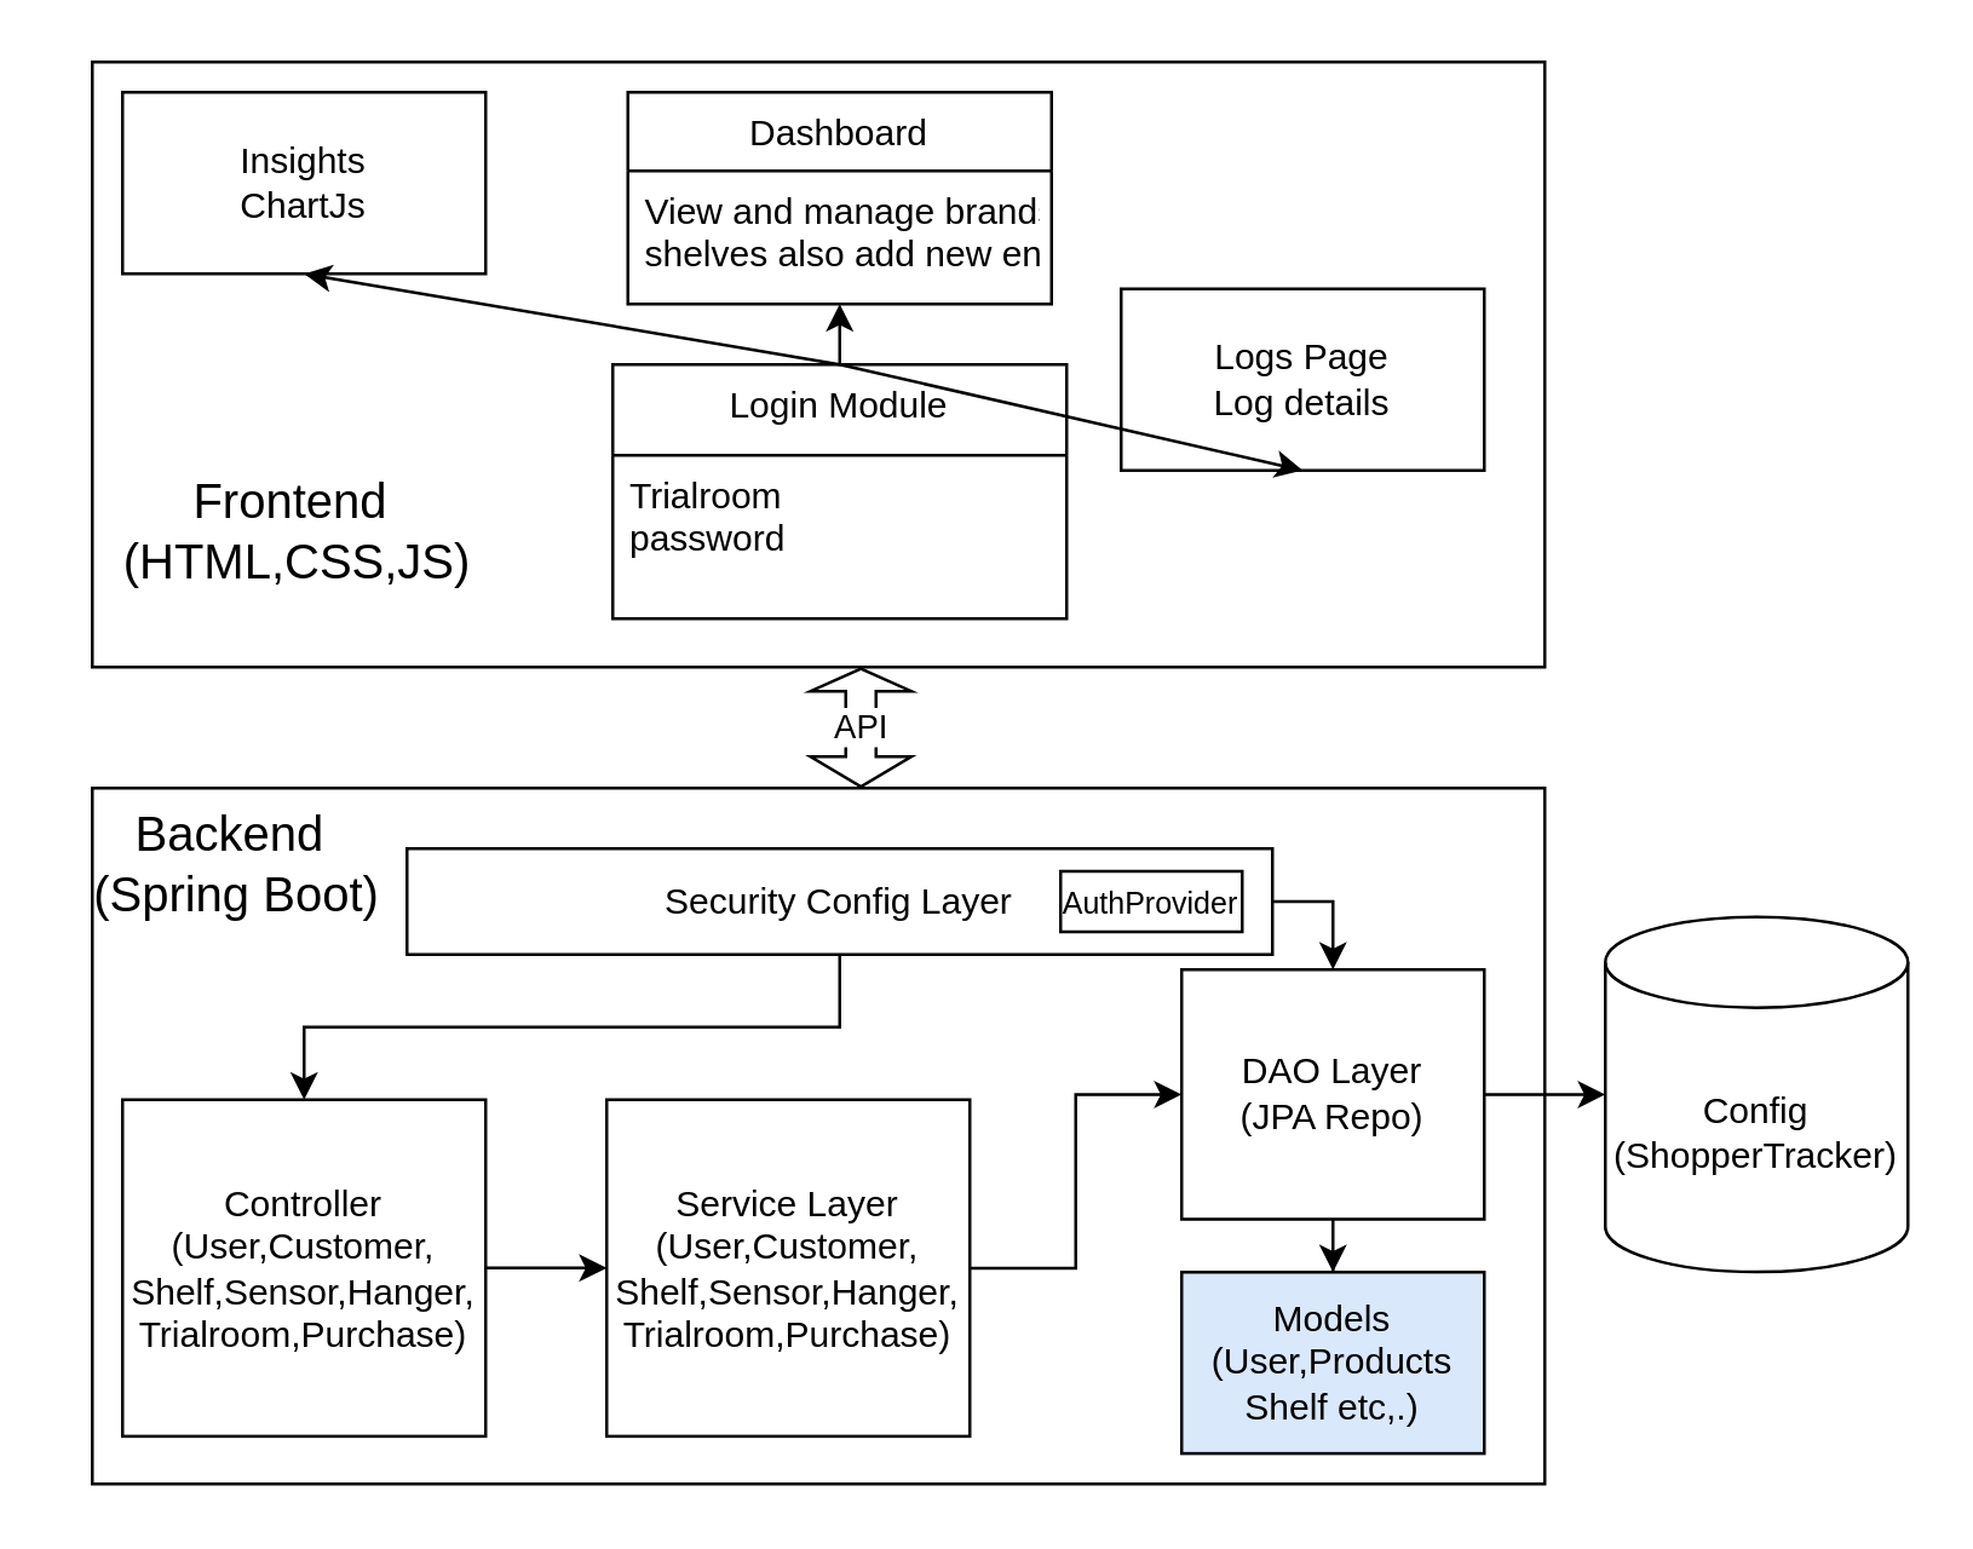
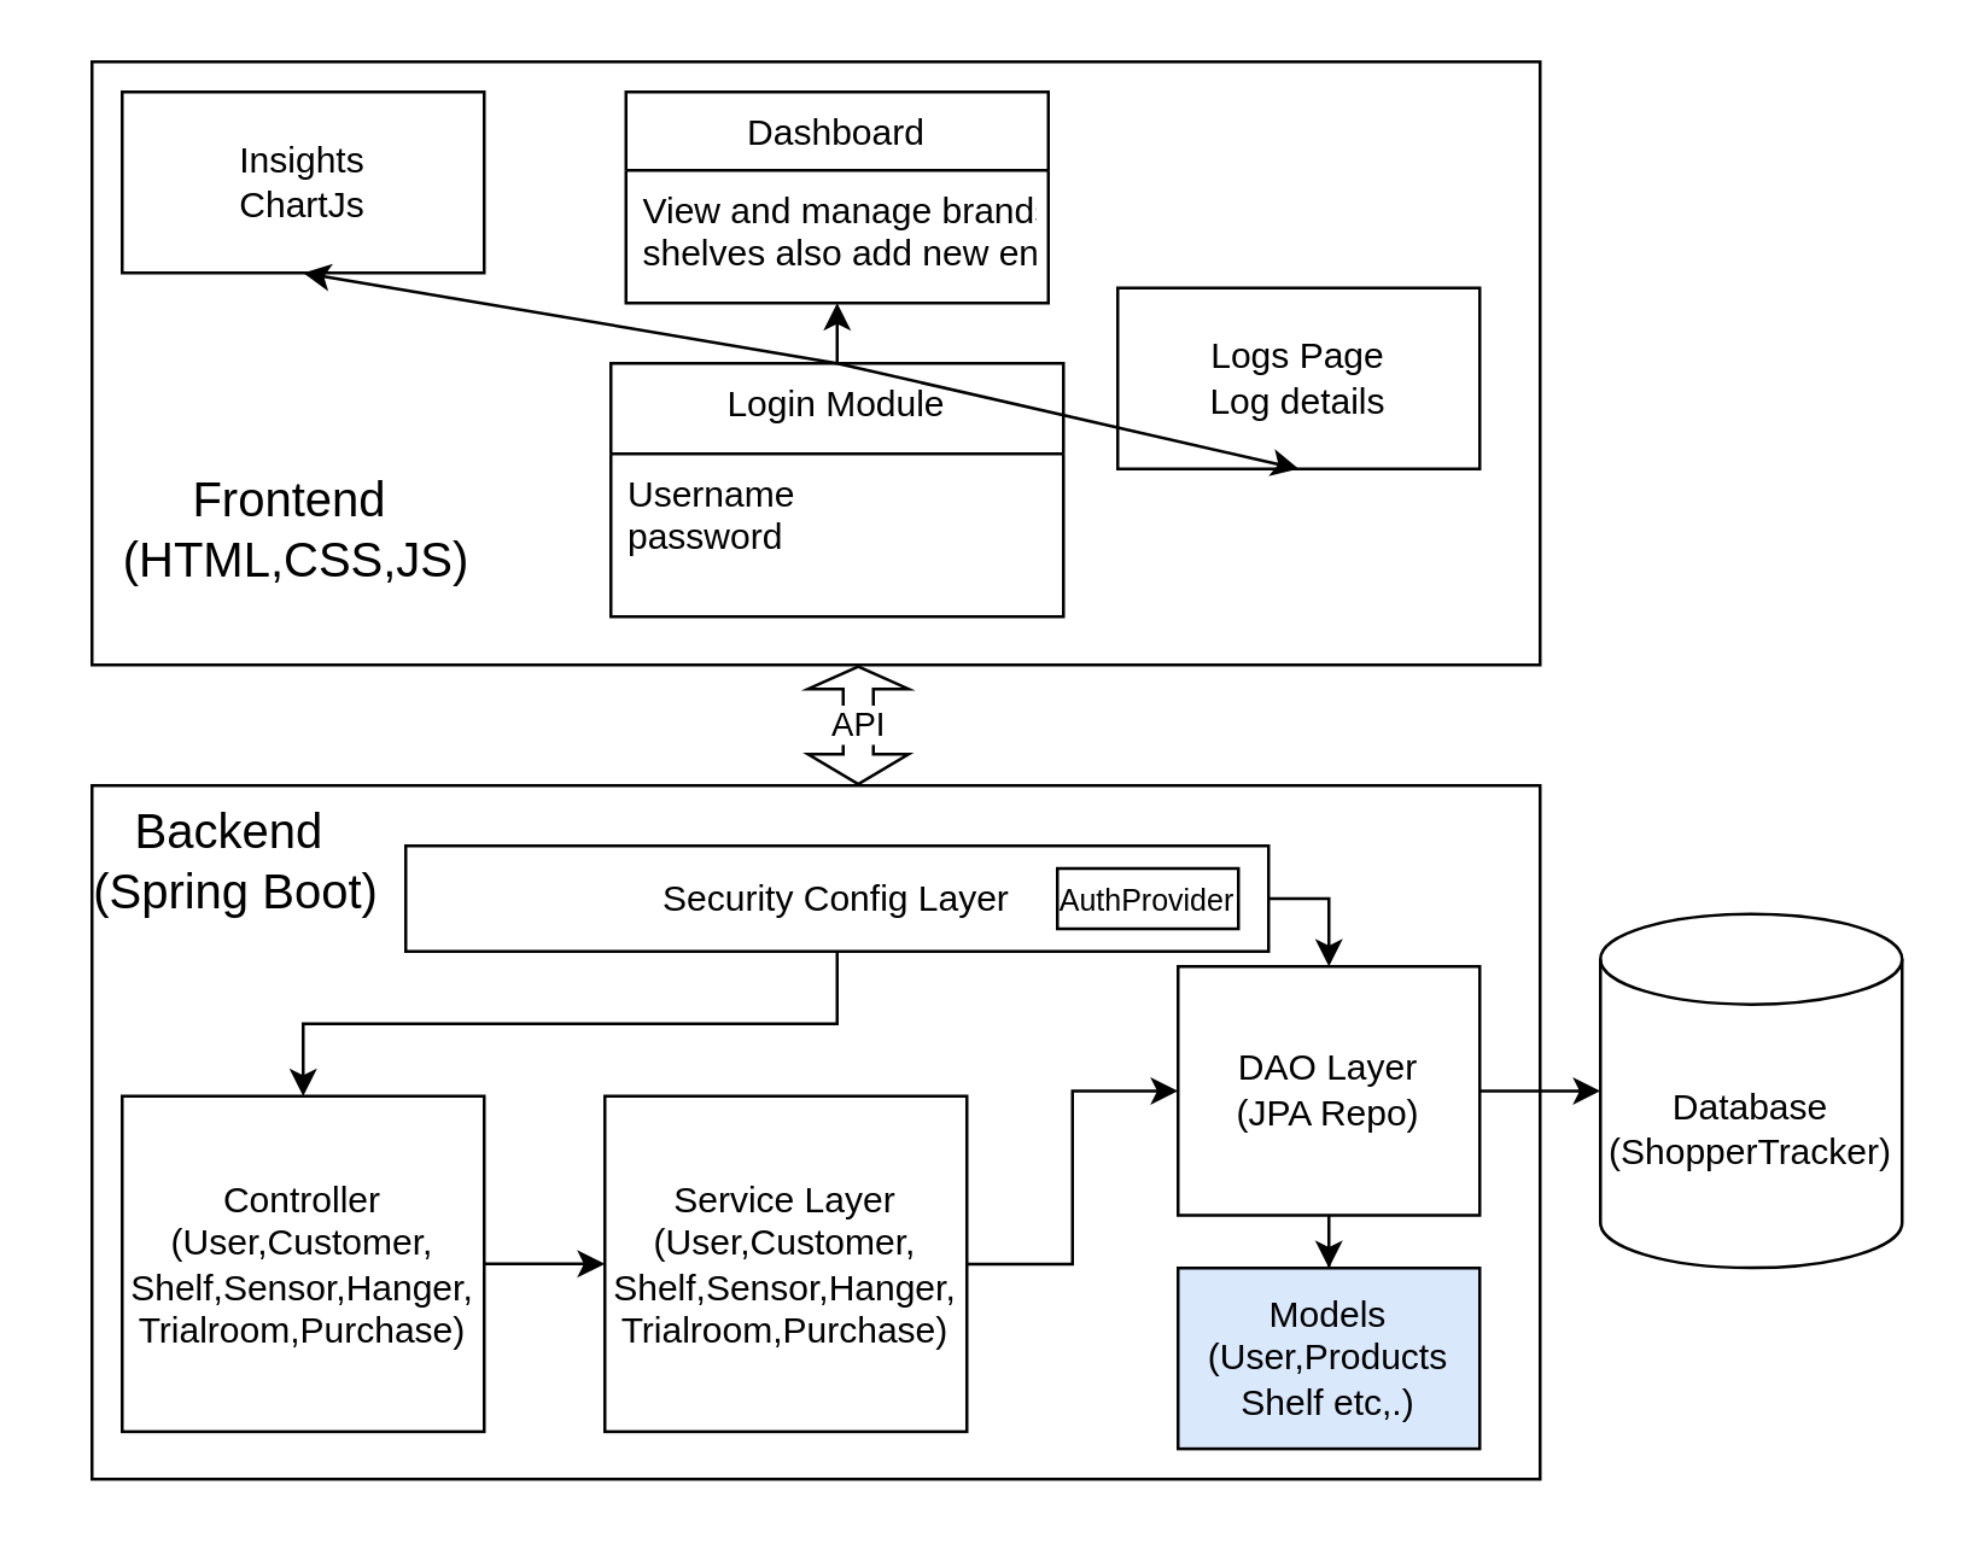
- <mxCell id="5" value="Trialroom&#10;password" style="text;align=left;verticalAlign=top;spacingLeft=4;spacingRight=4;overflow=hidden;rotatable=1;points=[[0,0.5],[1,0.5]];portConstraint=eastwest;movable=1;resizable=1;deletable=1;editable=1;locked=0;connectable=1;" parent="4" vertex="1"><mxGeometry y="30" width="150" height="54" as="geometry" /></mxCell>
+ <mxCell id="5" value="Username&#10;password" style="text;align=left;verticalAlign=top;spacingLeft=4;spacingRight=4;overflow=hidden;rotatable=1;points=[[0,0.5],[1,0.5]];portConstraint=eastwest;movable=1;resizable=1;deletable=1;editable=1;locked=0;connectable=1;" parent="4" vertex="1"><mxGeometry y="30" width="150" height="54" as="geometry" /></mxCell>
- <mxCell id="2" value="Config&lt;div&gt;(ShopperTracker)&lt;/div&gt;" style="shape=cylinder3;whiteSpace=wrap;html=1;boundedLbl=1;backgroundOutline=1;size=15;" parent="1" vertex="1"><mxGeometry x="530" y="302.56" width="100" height="117.38" as="geometry" /></mxCell>
+ <mxCell id="2" value="Database&lt;div&gt;(ShopperTracker)&lt;/div&gt;" style="shape=cylinder3;whiteSpace=wrap;html=1;boundedLbl=1;backgroundOutline=1;size=15;" parent="1" vertex="1"><mxGeometry x="530" y="302.56" width="100" height="117.38" as="geometry" /></mxCell>
